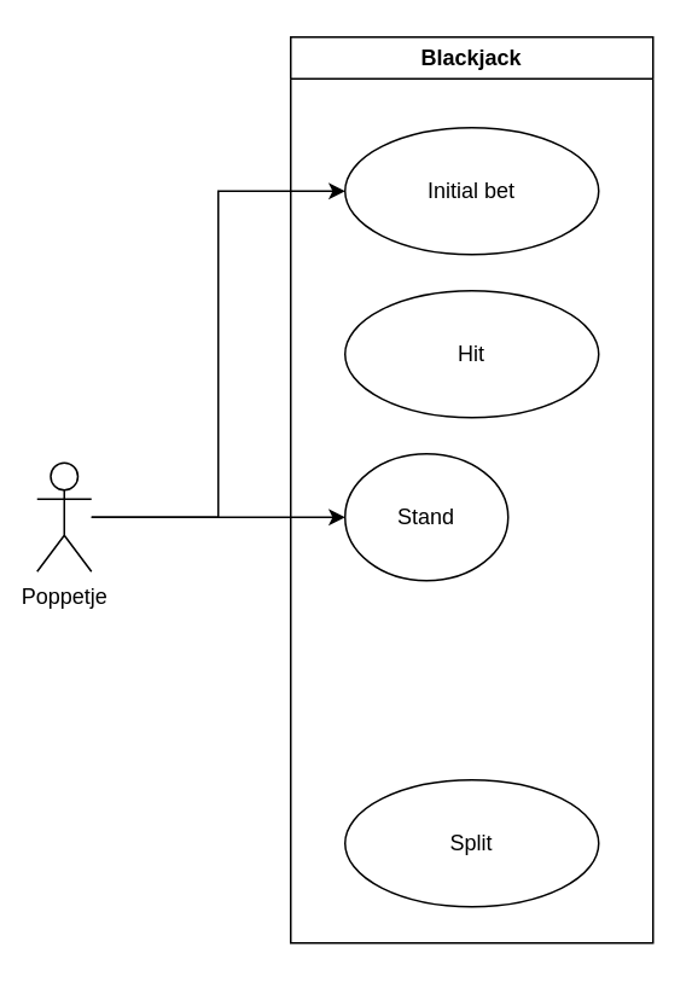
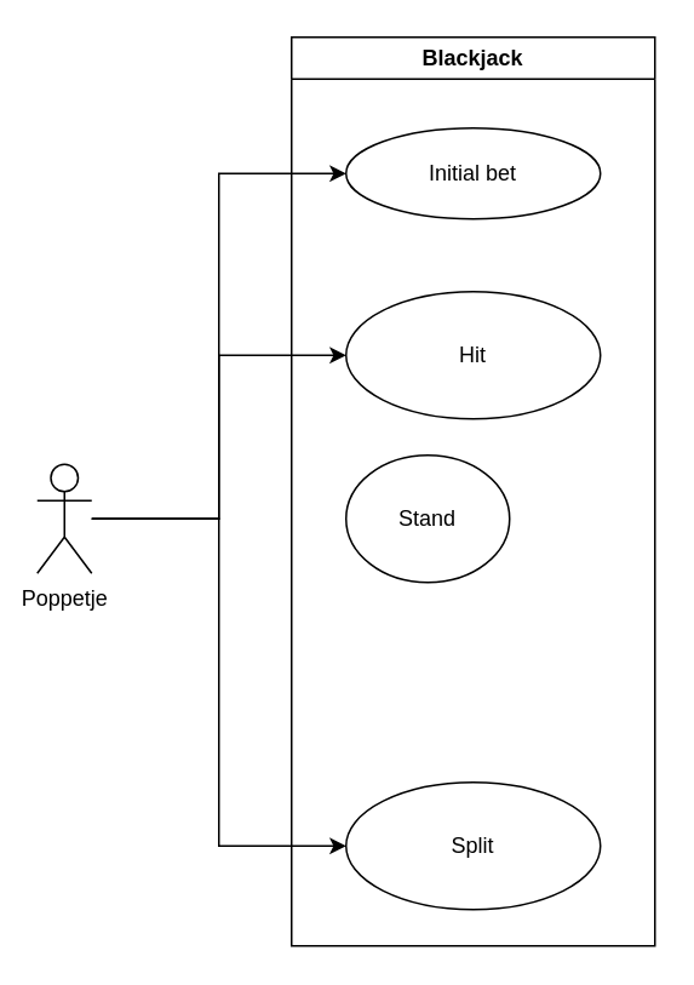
- <mxCell id="3" value="Initial bet" style="ellipse;whiteSpace=wrap;html=1;" vertex="1" parent="2"><mxGeometry x="30" y="50" width="140" height="70" as="geometry" /></mxCell>
+ <mxCell id="3" value="Initial bet" style="ellipse;whiteSpace=wrap;html=1;" vertex="1" parent="2"><mxGeometry x="30" y="50" width="140" height="50" as="geometry" /></mxCell>
+ <mxCell id="8" style="edgeStyle=orthogonalEdgeStyle;rounded=0;orthogonalLoop=1;jettySize=auto;html=1;entryX=0;entryY=0.5;entryDx=0;entryDy=0;" edge="1" parent="1" source="11" target="4"><mxGeometry relative="1" as="geometry" /></mxCell>
- <mxCell id="9" style="edgeStyle=orthogonalEdgeStyle;rounded=0;orthogonalLoop=1;jettySize=auto;html=1;entryX=0;entryY=0.5;entryDx=0;entryDy=0;" edge="1" parent="1" source="11" target="5"><mxGeometry relative="1" as="geometry" /></mxCell>
+ <mxCell id="10" style="edgeStyle=orthogonalEdgeStyle;rounded=0;orthogonalLoop=1;jettySize=auto;html=1;entryX=0;entryY=0.5;entryDx=0;entryDy=0;" edge="1" parent="1" source="11" target="6"><mxGeometry relative="1" as="geometry" /></mxCell>
